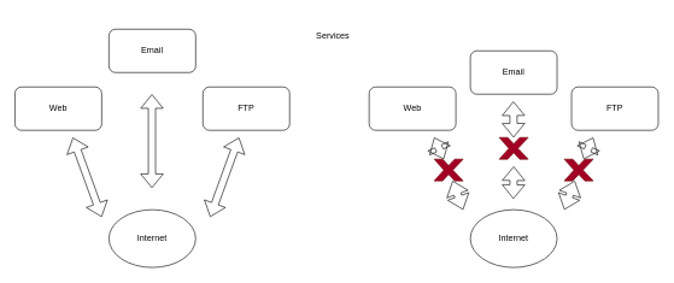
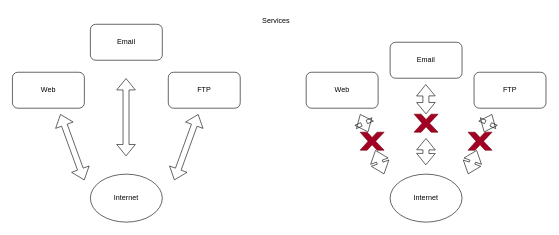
- <mxCell id="24" value="Services" style="text;html=1;strokeColor=none;fillColor=none;align=center;verticalAlign=middle;whiteSpace=wrap;rounded=0;" vertex="1" parent="1"><mxGeometry x="300" y="35" width="320" height="30" as="geometry" /></mxCell>
+ <mxCell id="24" value="Services" style="text;html=1;strokeColor=none;fillColor=none;align=center;verticalAlign=middle;whiteSpace=wrap;rounded=0;" vertex="1" parent="1"><mxGeometry x="300" y="20" width="320" height="30" as="geometry" /></mxCell>
